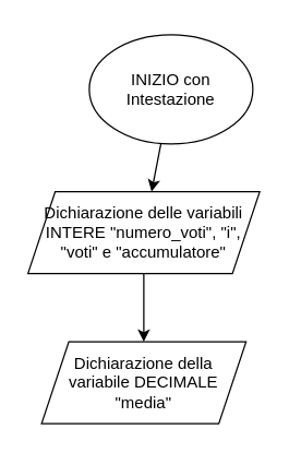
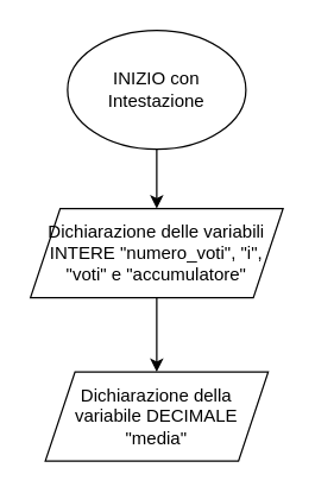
- <mxCell id="3" value="INIZIO con Intestazione" style="ellipse;whiteSpace=wrap;html=1;" vertex="1" parent="1"><mxGeometry x="65" y="25" width="120" height="80" as="geometry" /></mxCell>
+ <mxCell id="3" value="INIZIO con Intestazione" style="ellipse;whiteSpace=wrap;html=1;" vertex="1" parent="1"><mxGeometry x="45" y="20" width="120" height="80" as="geometry" /></mxCell>
